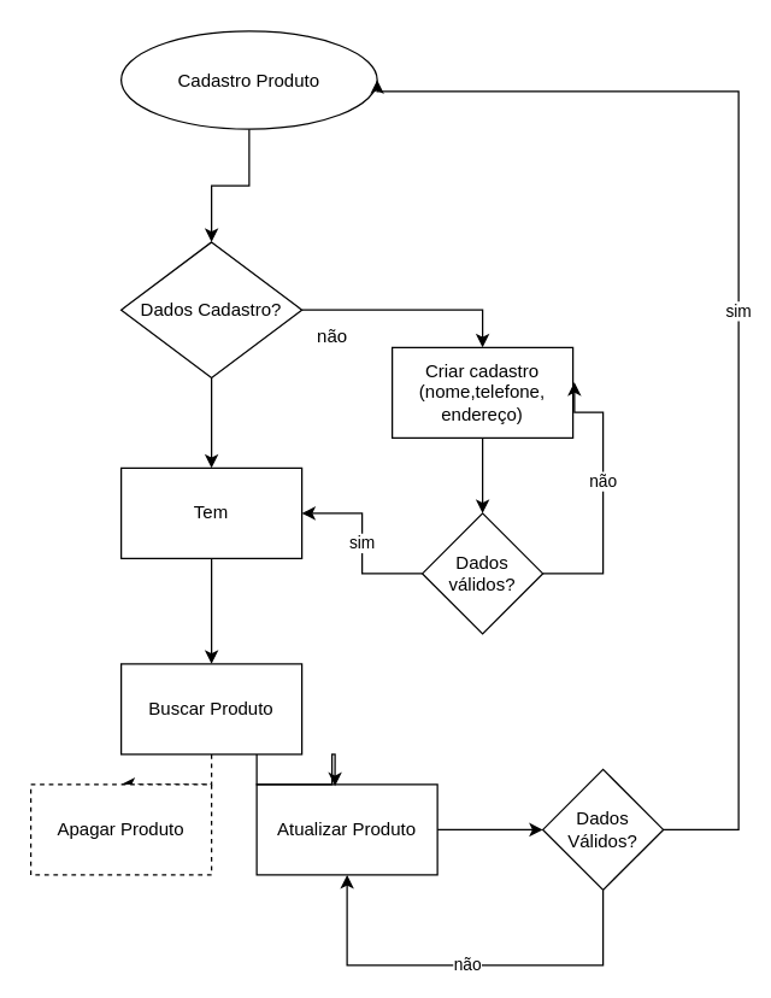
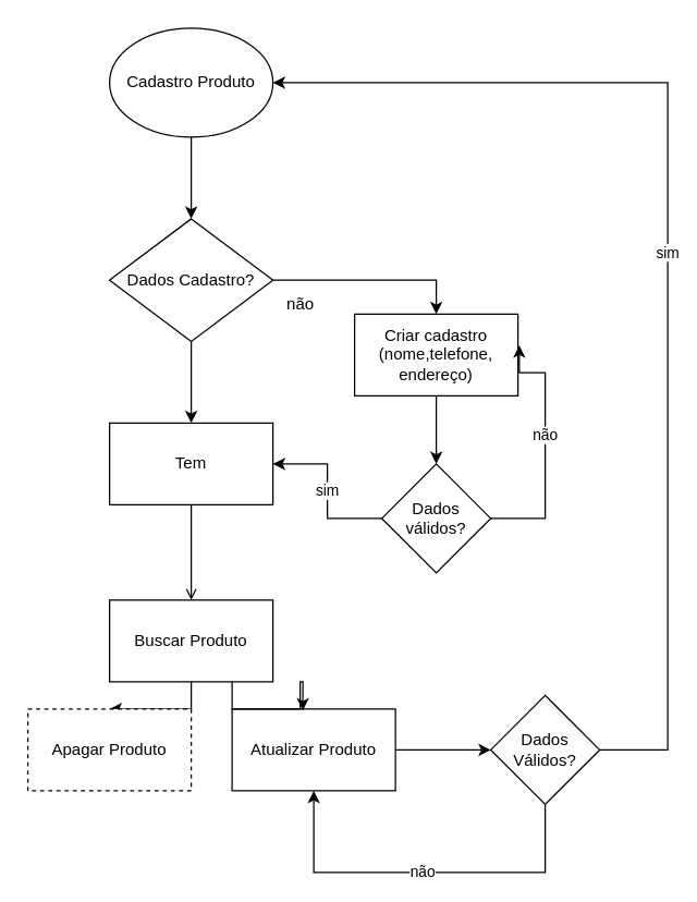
- <mxCell id="3" value="Cadastro Produto" style="ellipse;whiteSpace=wrap;html=1;" vertex="1" parent="1"><mxGeometry x="80" y="20" width="170" height="65" as="geometry" /></mxCell>
+ <mxCell id="3" value="Cadastro Produto" style="ellipse;whiteSpace=wrap;html=1;" vertex="1" parent="1"><mxGeometry x="80" y="20" width="120" height="80" as="geometry" /></mxCell>
- <mxCell id="7" style="edgeStyle=orthogonalEdgeStyle;rounded=0;orthogonalLoop=1;jettySize=auto;html=1;entryX=0.5;entryY=0;entryDx=0;entryDy=0;" edge="1" parent="1" source="8" target="12"><mxGeometry relative="1" as="geometry" /></mxCell>
+ <mxCell id="7" style="edgeStyle=orthogonalEdgeStyle;rounded=0;orthogonalLoop=1;jettySize=auto;html=1;entryX=0.5;entryY=0;entryDx=0;entryDy=0;endArrow=open;" edge="1" parent="1" source="8" target="12"><mxGeometry relative="1" as="geometry" /></mxCell>
- <mxCell id="11" style="edgeStyle=orthogonalEdgeStyle;rounded=0;orthogonalLoop=1;jettySize=auto;html=1;entryX=0.5;entryY=0;entryDx=0;entryDy=0;dashed=1;" edge="1" parent="1" source="12" target="17"><mxGeometry relative="1" as="geometry" /></mxCell>
+ <mxCell id="11" style="edgeStyle=orthogonalEdgeStyle;rounded=0;orthogonalLoop=1;jettySize=auto;html=1;entryX=0.5;entryY=0;entryDx=0;entryDy=0;" edge="1" parent="1" source="12" target="17"><mxGeometry relative="1" as="geometry" /></mxCell>
